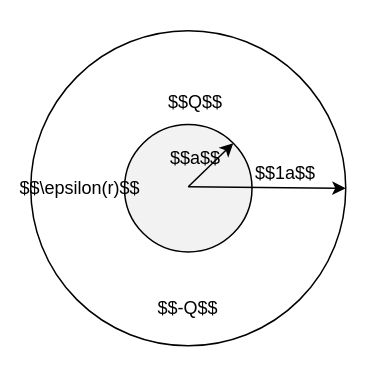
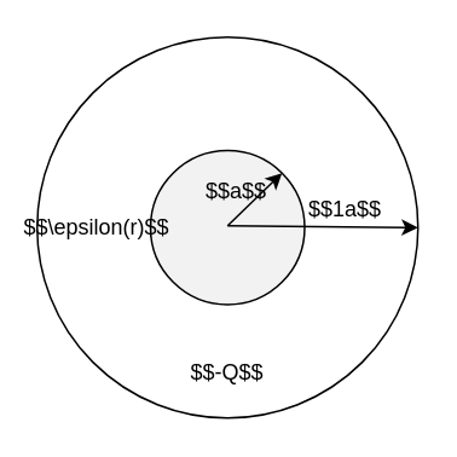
- <mxCell id="9" value="$$Q$$" style="text;html=1;strokeColor=none;fillColor=none;align=center;verticalAlign=middle;whiteSpace=wrap;rounded=0;" vertex="1" parent="1"><mxGeometry x="100" y="52.5" width="60" height="30" as="geometry" /></mxCell>
